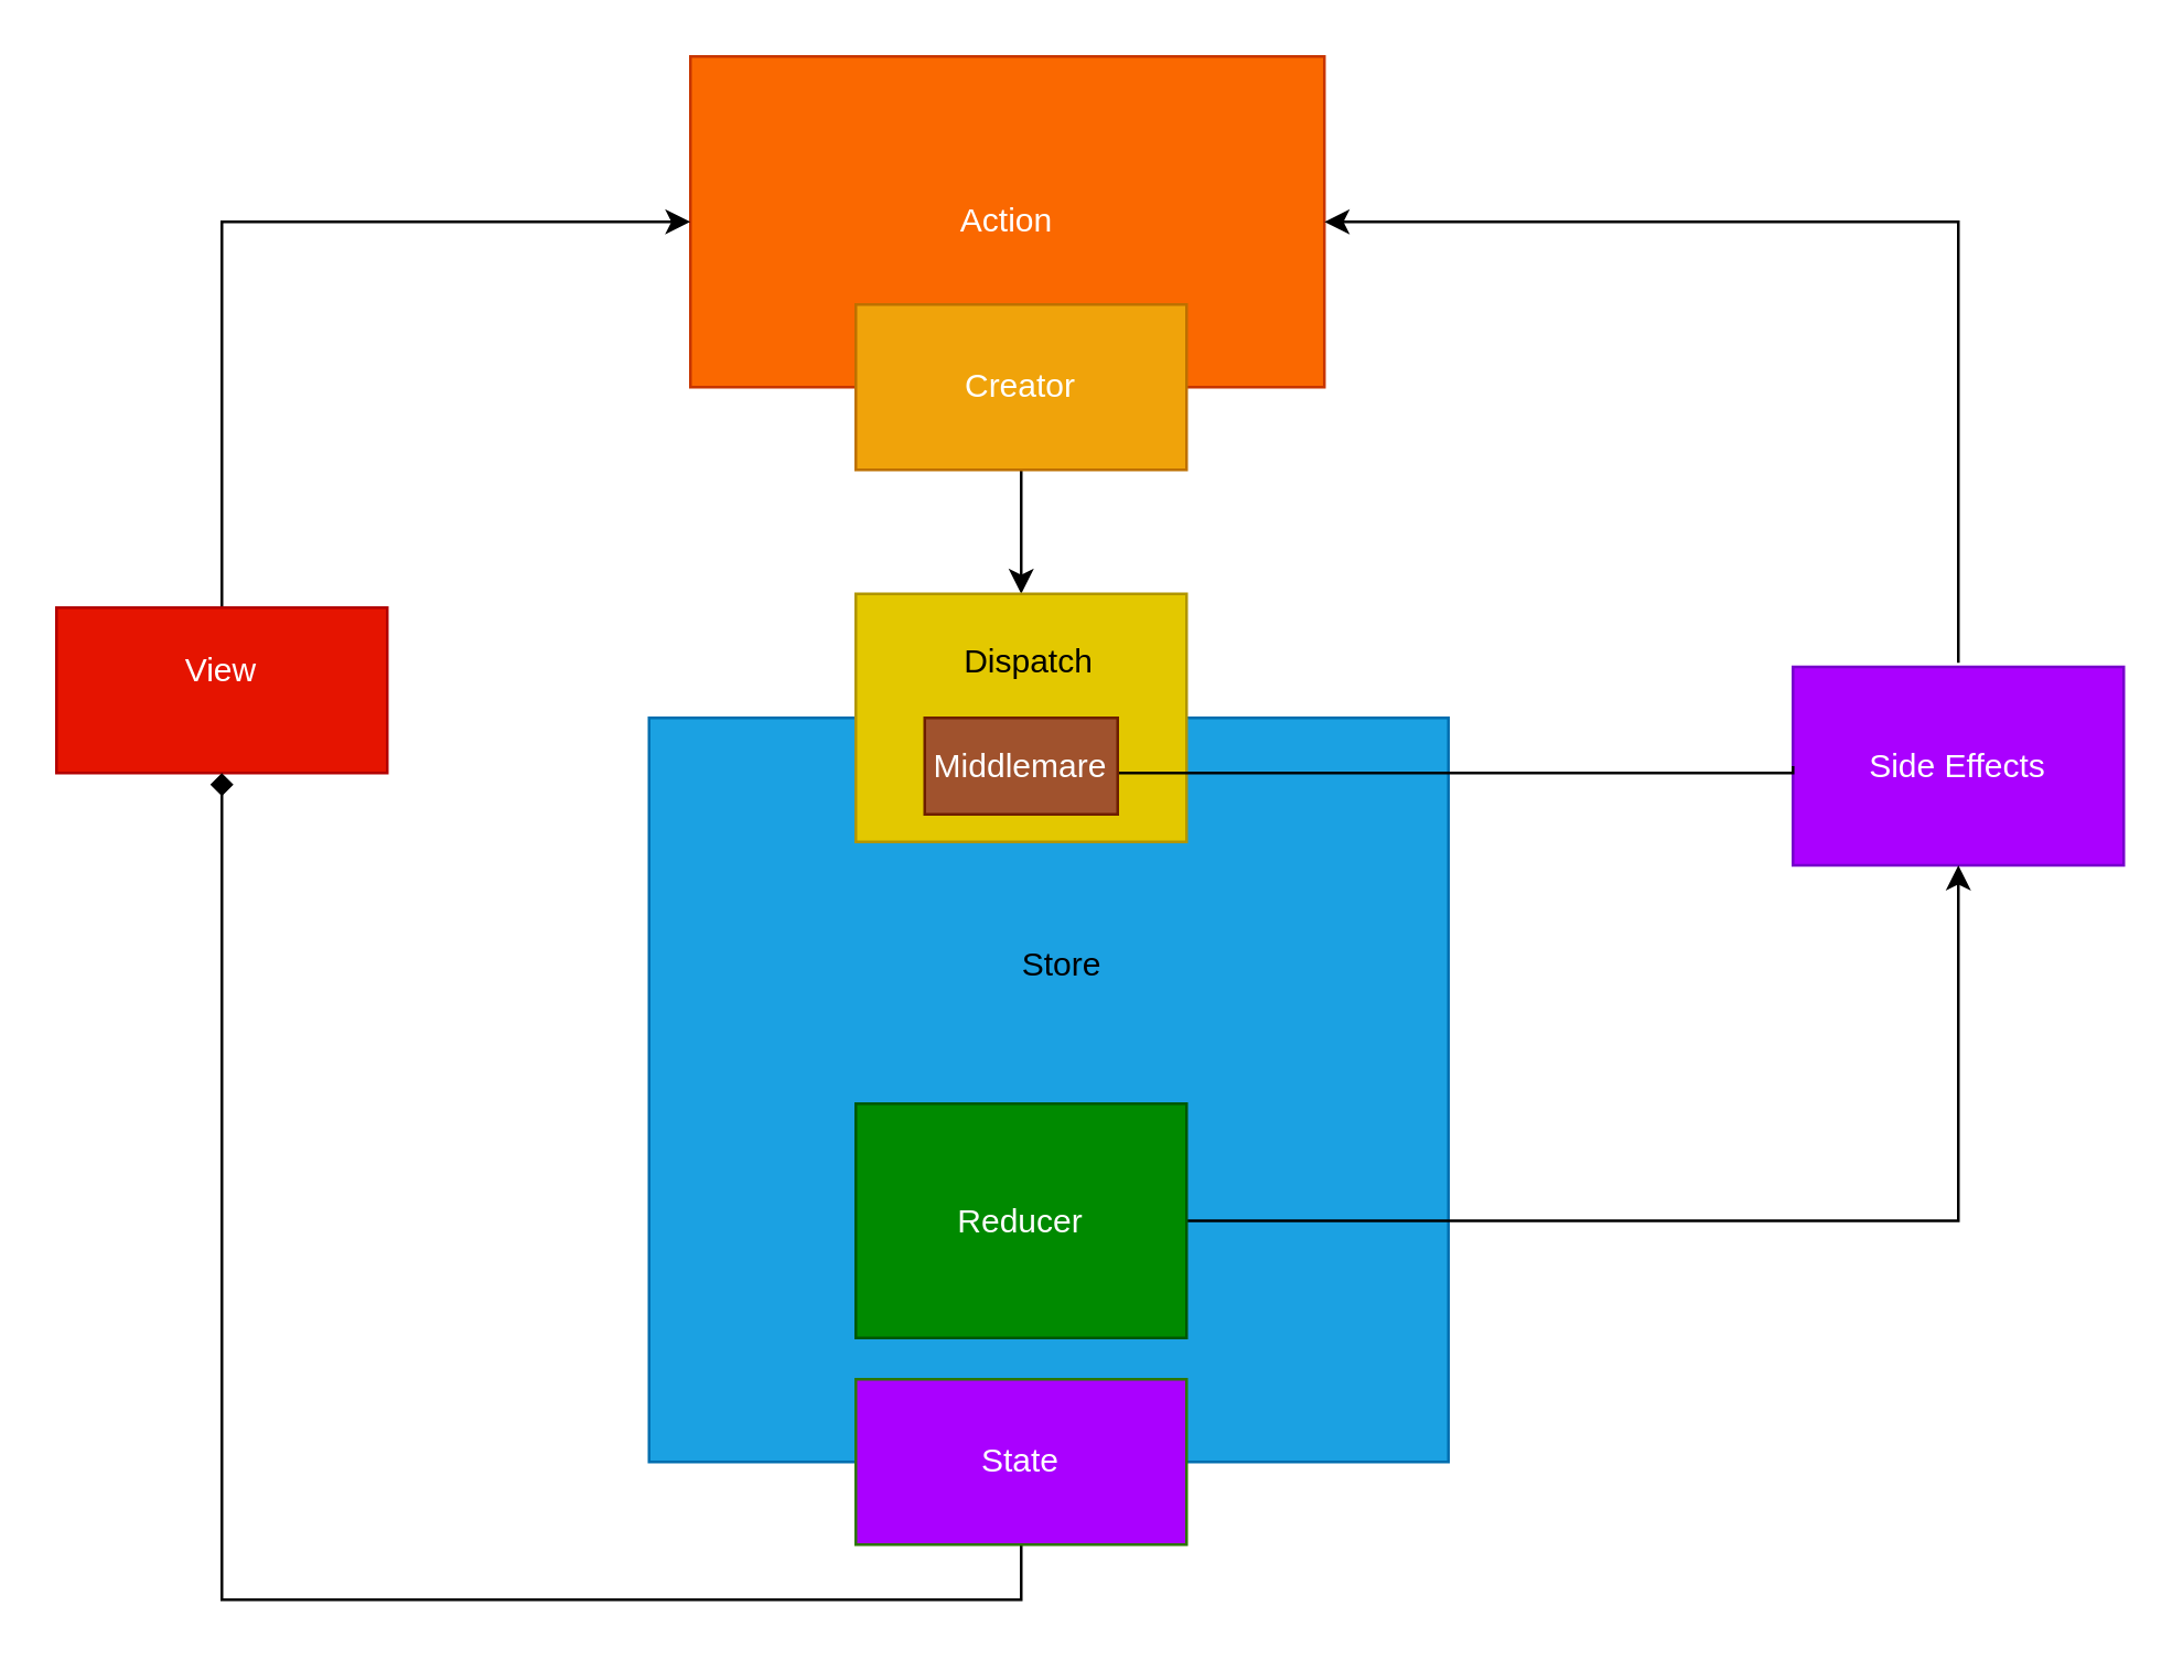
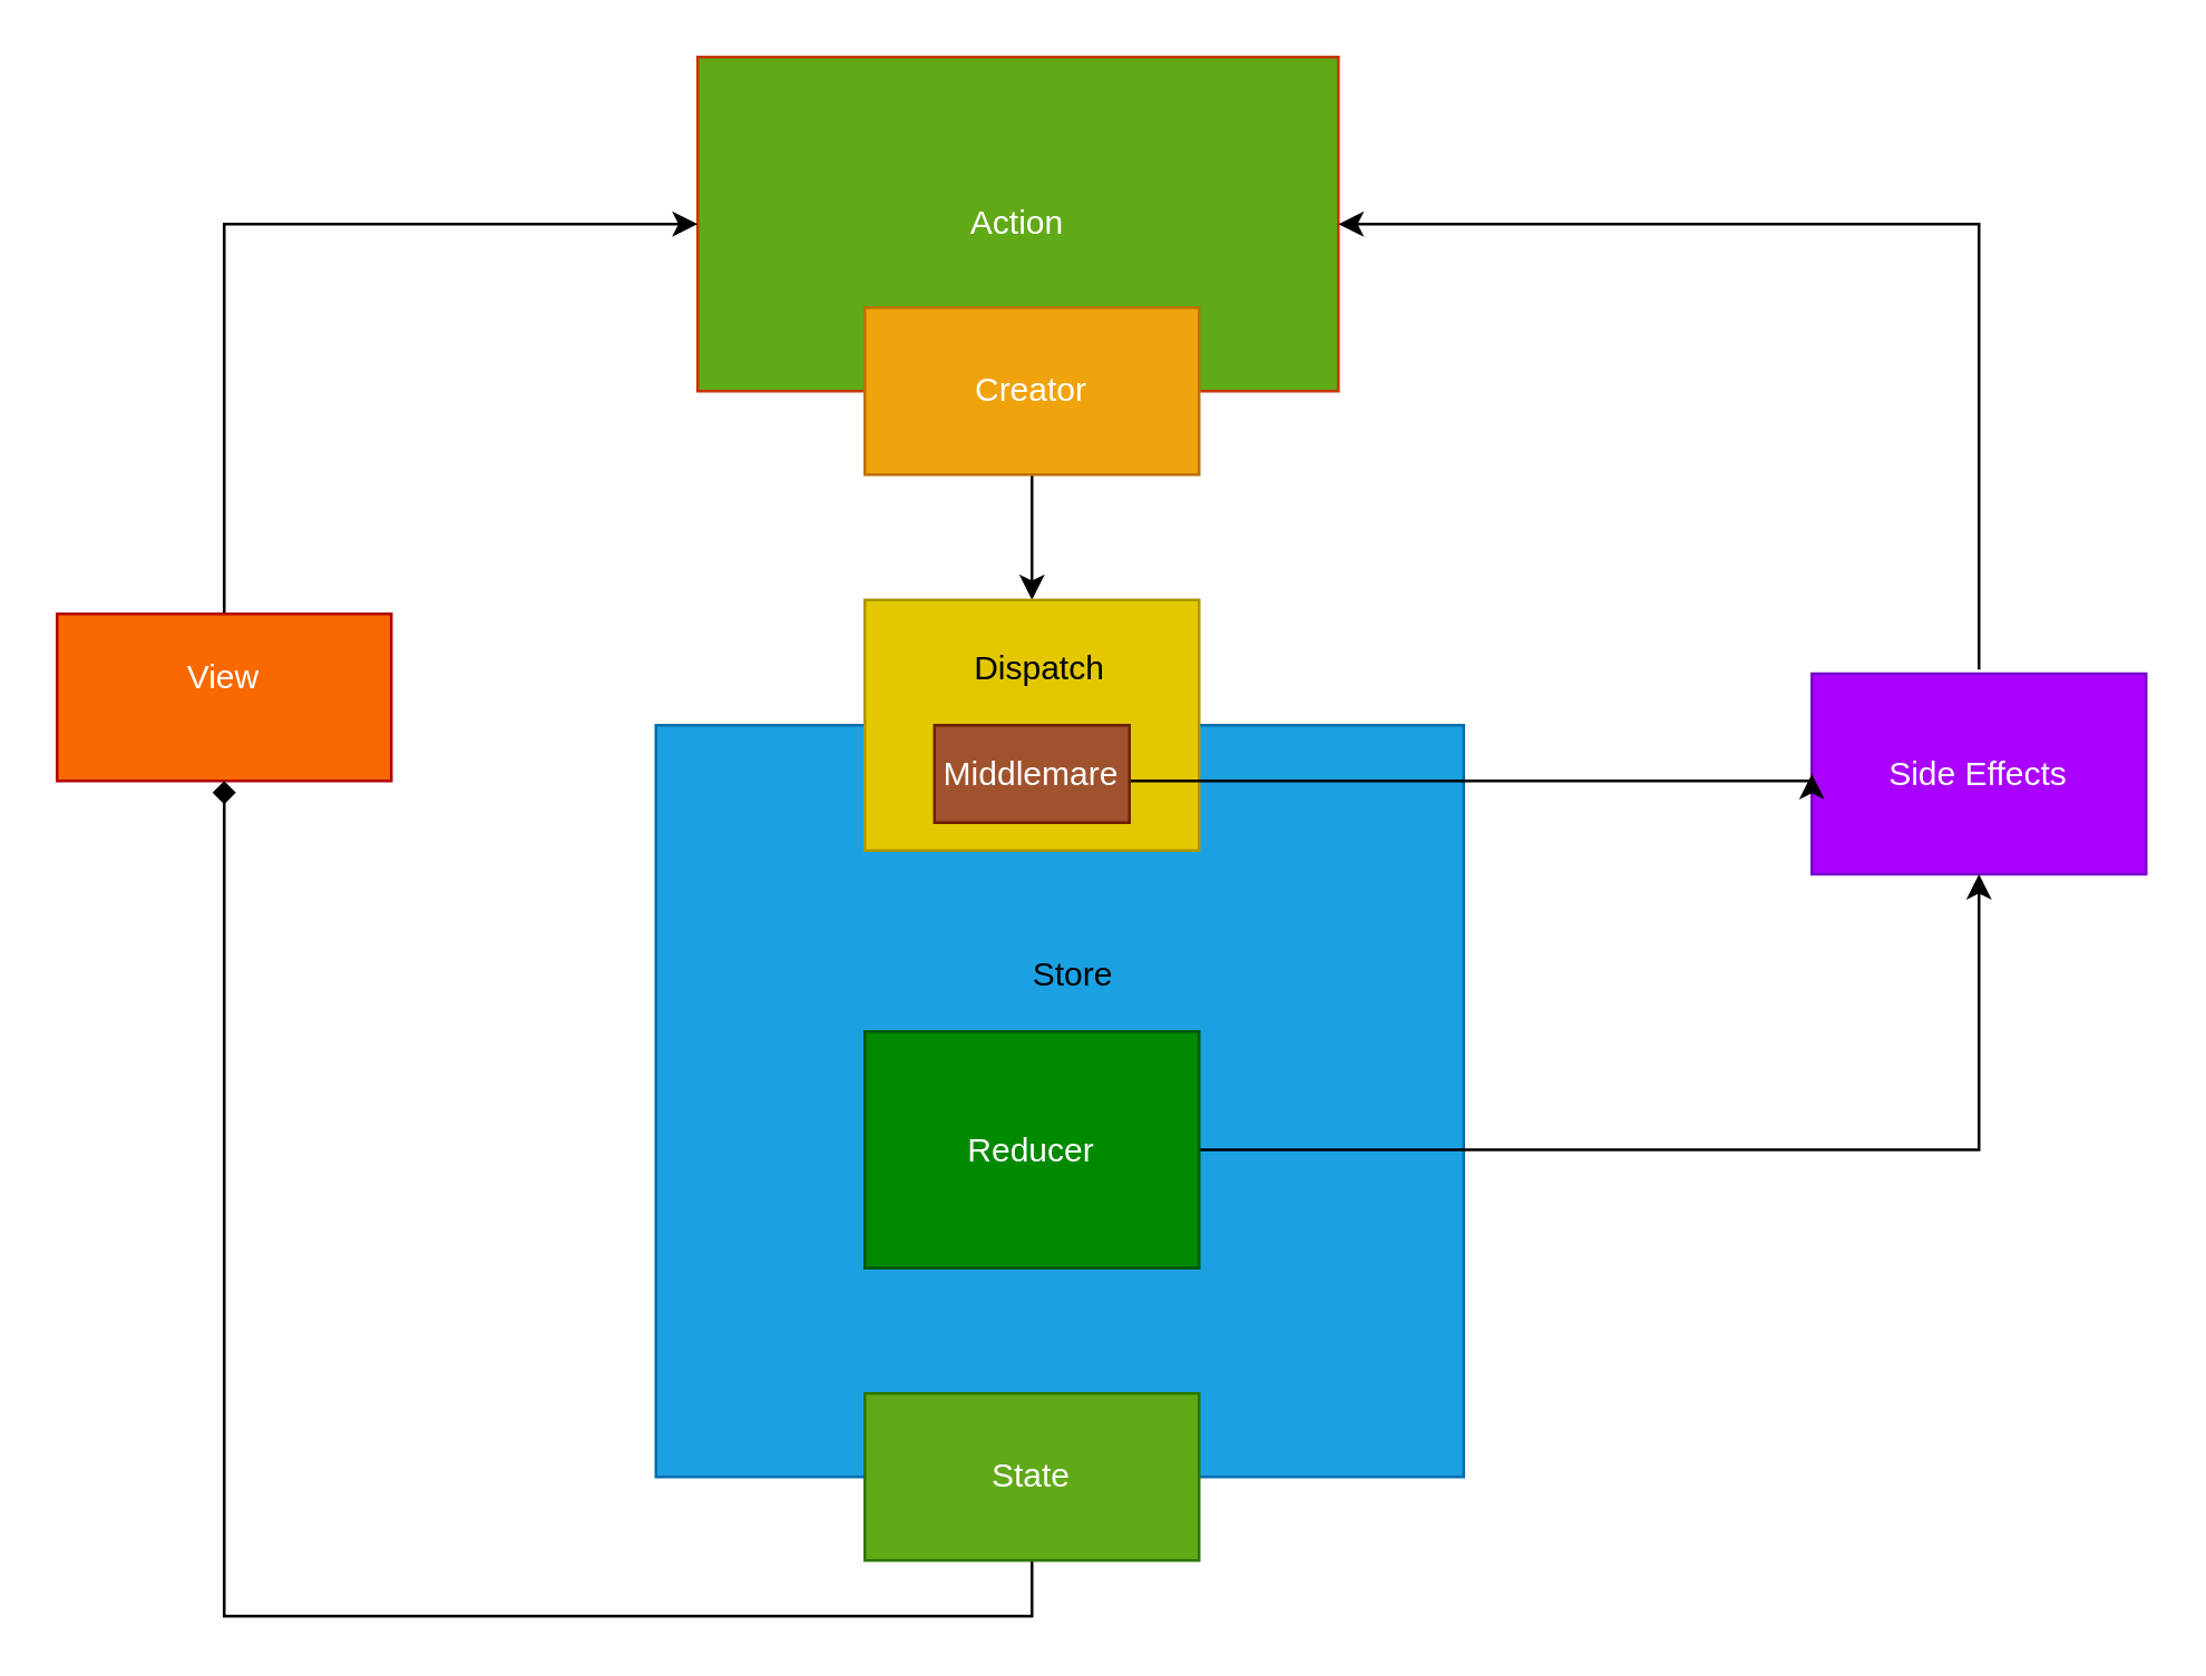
- <mxCell id="2" value="Action" style="rounded=0;whiteSpace=wrap;html=1;fillColor=#fa6800;strokeColor=#C73500;fontColor=#ffffff;" vertex="1" parent="1"><mxGeometry x="250" y="20" width="230" height="120" as="geometry" /></mxCell>
+ <mxCell id="2" value="Action" style="rounded=0;whiteSpace=wrap;html=1;fillColor=#60a917;strokeColor=#C73500;fontColor=#ffffff;" vertex="1" parent="1"><mxGeometry x="250" y="20" width="230" height="120" as="geometry" /></mxCell>
- <mxCell id="6" value="View&lt;br&gt;&lt;br&gt;" style="rounded=0;whiteSpace=wrap;html=1;fillColor=#e51400;strokeColor=#B20000;fontColor=#ffffff;" vertex="1" parent="1"><mxGeometry x="20" y="220" width="120" height="60" as="geometry" /></mxCell>
+ <mxCell id="6" value="View&lt;br&gt;&lt;br&gt;" style="rounded=0;whiteSpace=wrap;html=1;fillColor=#fa6800;strokeColor=#B20000;fontColor=#ffffff;" vertex="1" parent="1"><mxGeometry x="20" y="220" width="120" height="60" as="geometry" /></mxCell>
- <mxCell id="18" style="edgeStyle=orthogonalEdgeStyle;rounded=0;orthogonalLoop=1;jettySize=auto;html=1;entryX=0;entryY=0.5;entryDx=0;entryDy=0;endArrow=none;" edge="1" parent="1" source="19" target="8"><mxGeometry relative="1" as="geometry"><mxPoint x="570" y="277.5" as="targetPoint" /><Array as="points"><mxPoint x="520" y="280" /><mxPoint x="520" y="280" /></Array></mxGeometry></mxCell>
+ <mxCell id="18" style="edgeStyle=orthogonalEdgeStyle;rounded=0;orthogonalLoop=1;jettySize=auto;html=1;entryX=0;entryY=0.5;entryDx=0;entryDy=0;" edge="1" parent="1" source="19" target="8"><mxGeometry relative="1" as="geometry"><mxPoint x="570" y="277.5" as="targetPoint" /><Array as="points"><mxPoint x="520" y="280" /><mxPoint x="520" y="280" /></Array></mxGeometry></mxCell>
- <mxCell id="15" value="Reducer" style="rounded=0;whiteSpace=wrap;html=1;fillColor=#008a00;strokeColor=#005700;fontColor=#ffffff;" vertex="1" parent="1"><mxGeometry x="310" y="400" width="120" height="85" as="geometry" /></mxCell>
+ <mxCell id="15" value="Reducer" style="rounded=0;whiteSpace=wrap;html=1;fillColor=#008a00;strokeColor=#005700;fontColor=#ffffff;" vertex="1" parent="1"><mxGeometry x="310" y="370" width="120" height="85" as="geometry" /></mxCell>
- <mxCell id="11" value="State" style="rounded=0;whiteSpace=wrap;html=1;fillColor=#aa00ff;strokeColor=#2D7600;fontColor=#ffffff;" vertex="1" parent="1"><mxGeometry x="310" y="500" width="120" height="60" as="geometry" /></mxCell>
+ <mxCell id="11" value="State" style="rounded=0;whiteSpace=wrap;html=1;fillColor=#60a917;strokeColor=#2D7600;fontColor=#ffffff;" vertex="1" parent="1"><mxGeometry x="310" y="500" width="120" height="60" as="geometry" /></mxCell>
